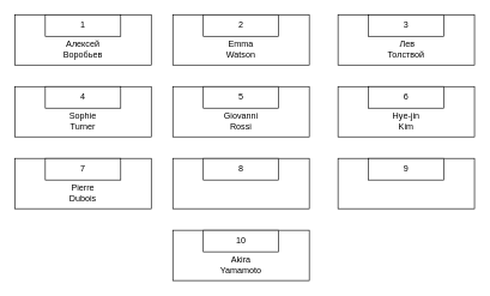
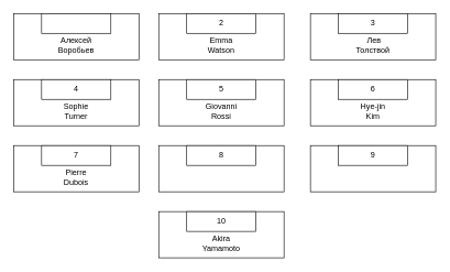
- <mxCell id="6" value="1" style="text;html=1;align=center;verticalAlign=middle;whiteSpace=wrap;rounded=0;" parent="2" vertex="1"><mxGeometry x="65" width="60" height="30" as="geometry" /></mxCell>
